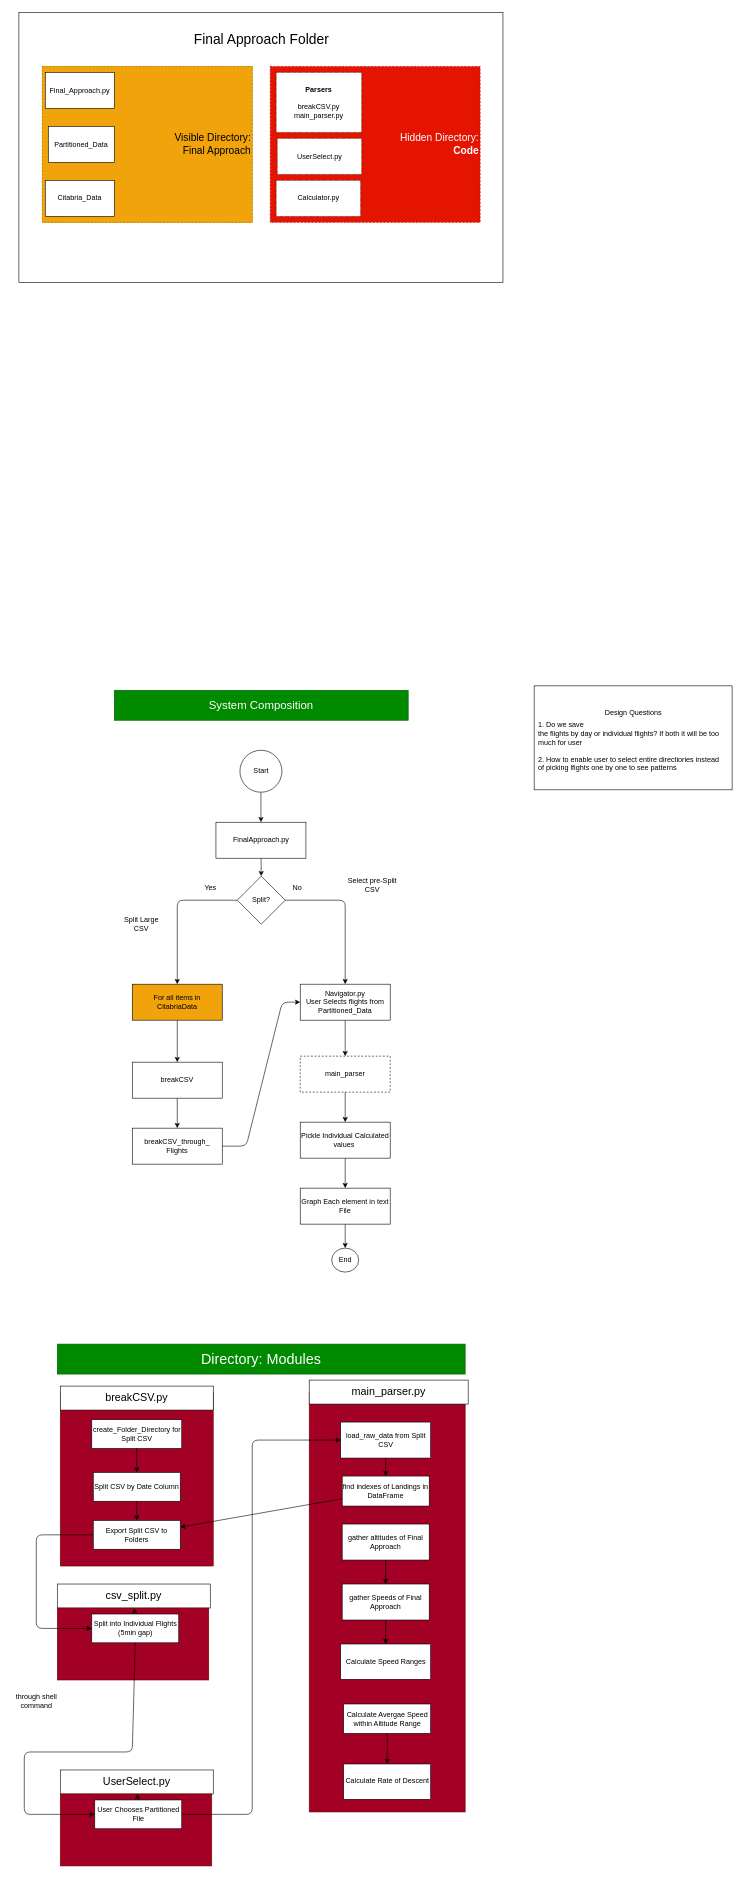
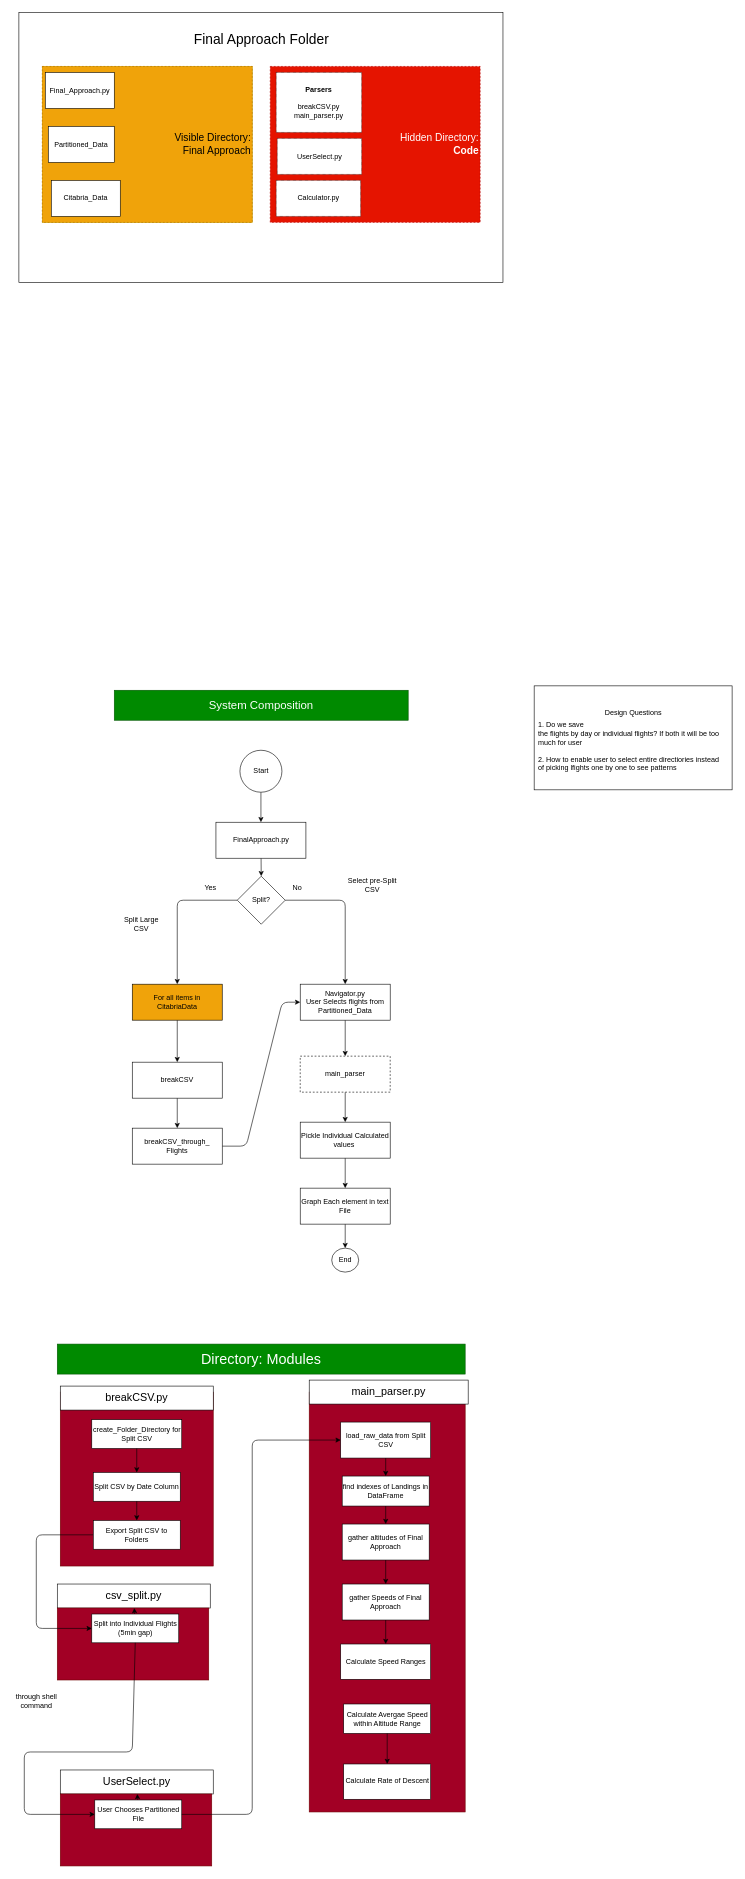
- <mxCell id="31" value="Citabria_Data" style="whiteSpace=wrap;html=1;" parent="28" vertex="1"><mxGeometry x="5" y="190" width="115" height="60" as="geometry" /></mxCell>
+ <mxCell id="31" value="Citabria_Data" style="whiteSpace=wrap;html=1;" parent="28" vertex="1"><mxGeometry x="15" y="190" width="115" height="60" as="geometry" /></mxCell>
- <mxCell id="68" value="" style="edgeStyle=none;html=1;" parent="61" source="65" target="59" edge="1"><mxGeometry relative="1" as="geometry" /></mxCell>
+ <mxCell id="68" value="" style="edgeStyle=none;html=1;" parent="61" source="65" target="67" edge="1"><mxGeometry relative="1" as="geometry" /></mxCell>
